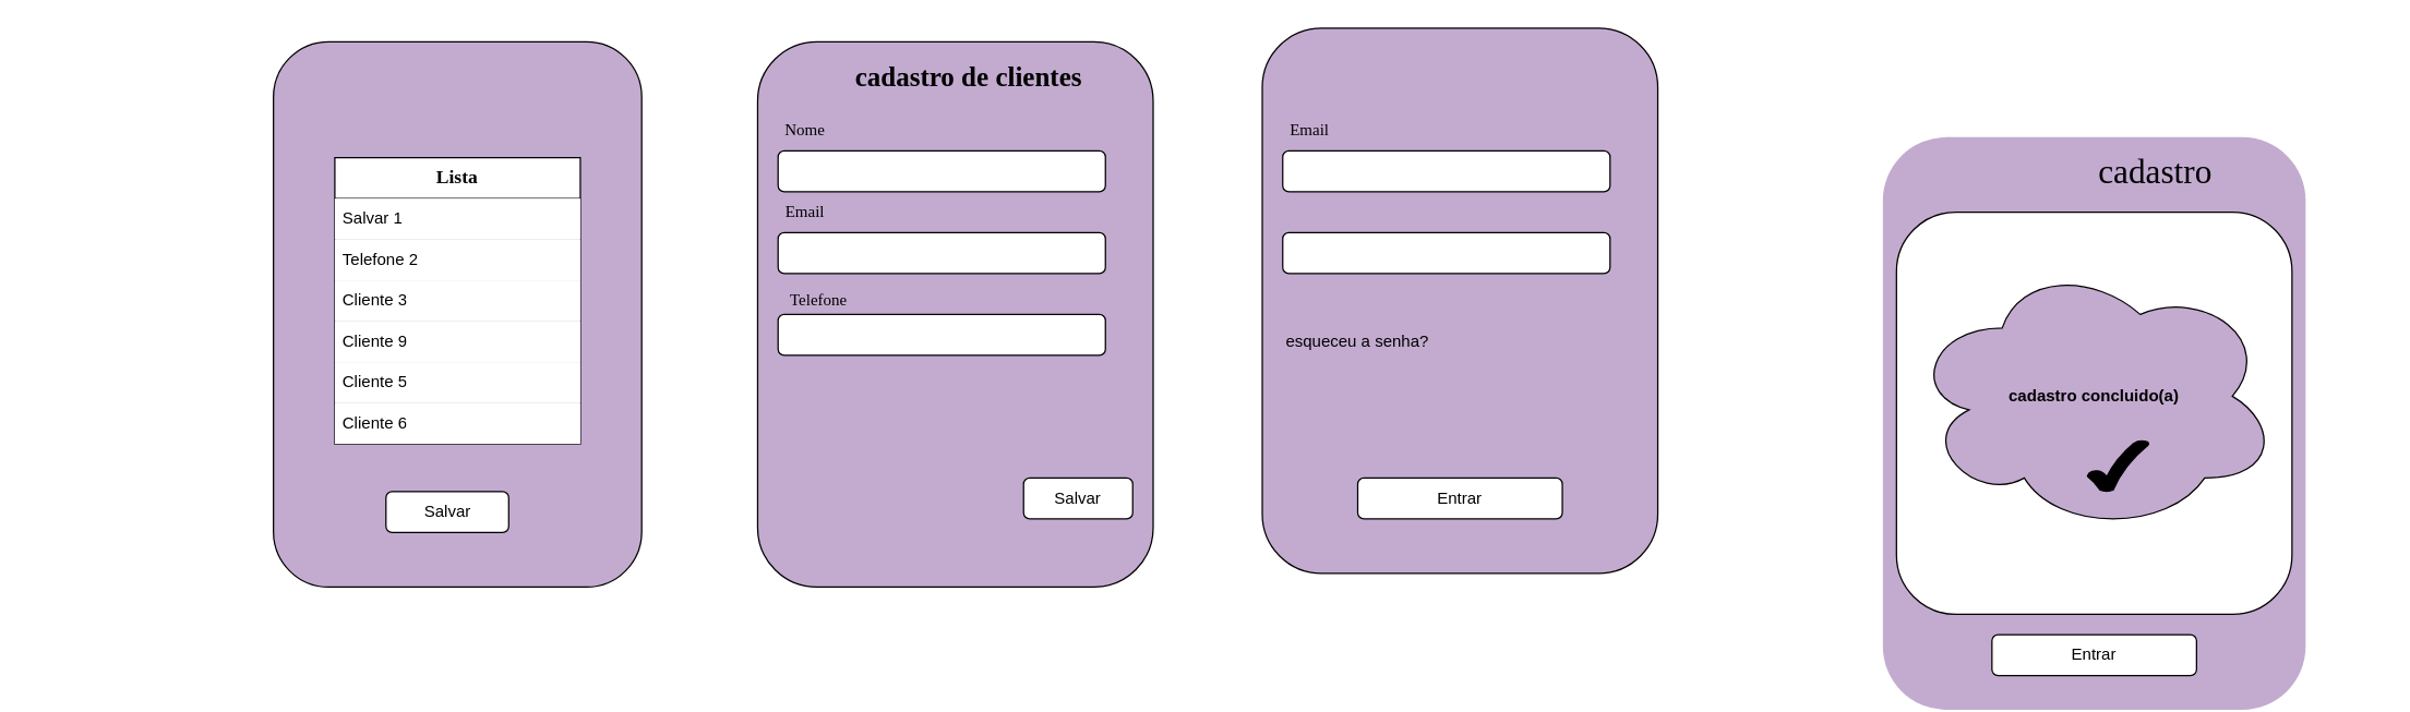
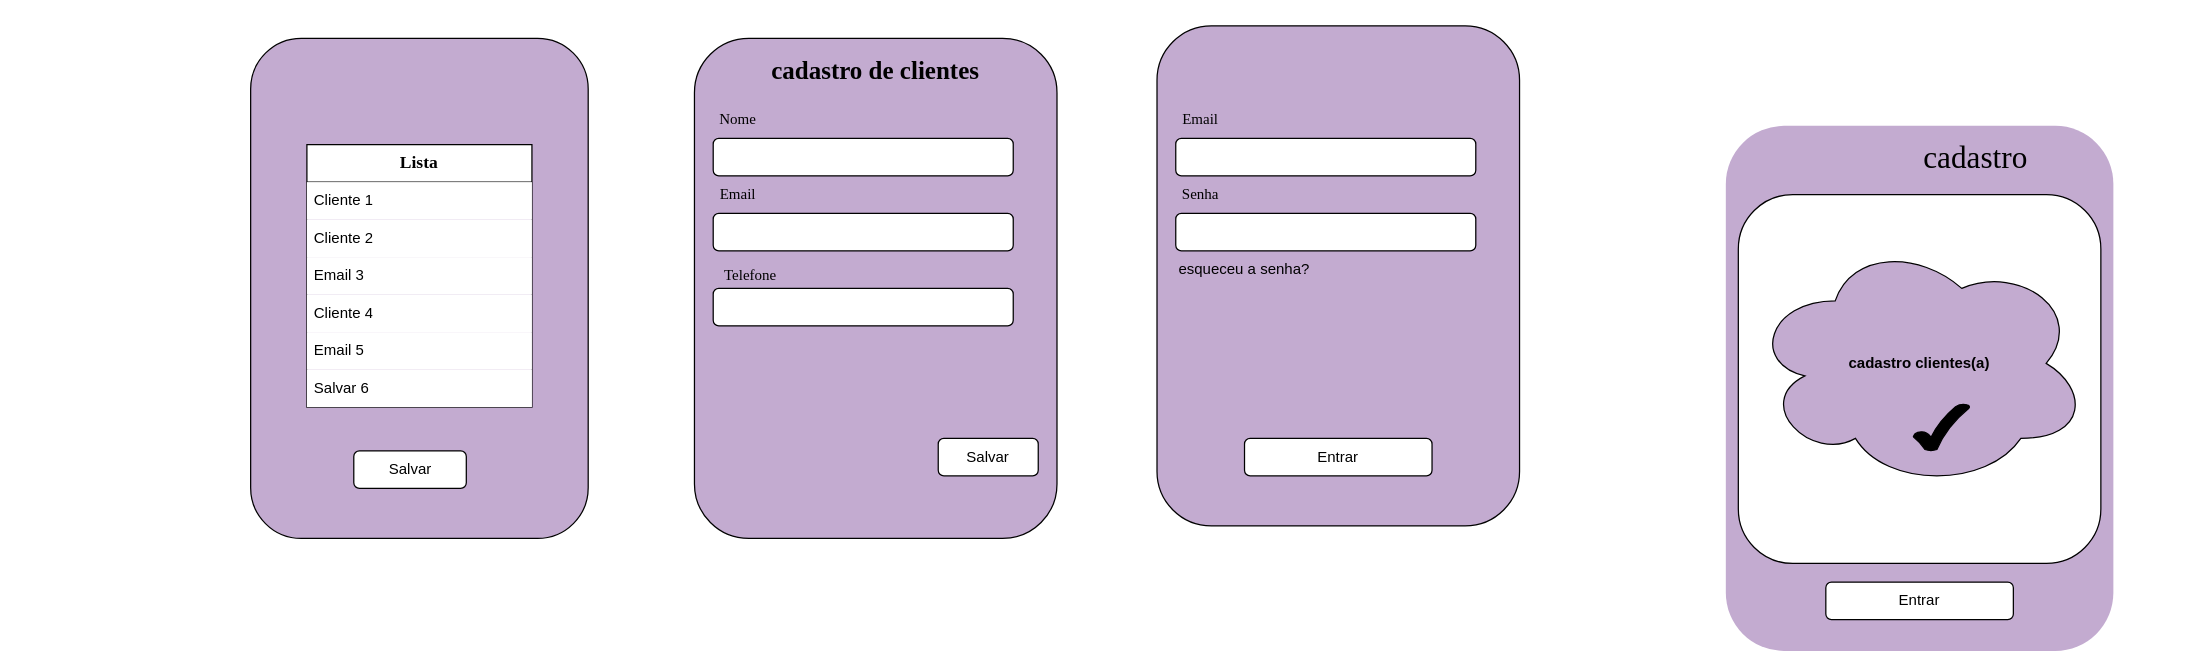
- <mxCell id="4" value="&lt;font face=&quot;Times New Roman&quot; size=&quot;1&quot; style=&quot;&quot;&gt;&lt;b style=&quot;font-size: 20px;&quot;&gt;cadastro de clientes&lt;/b&gt;&lt;/font&gt;" style="text;html=1;align=center;verticalAlign=middle;whiteSpace=wrap;rounded=0;fillColor=none;strokeWidth=0;" parent="1" vertex="1"><mxGeometry x="600" y="40" width="220" height="30" as="geometry" /></mxCell>
+ <mxCell id="4" value="&lt;font face=&quot;Times New Roman&quot; size=&quot;1&quot; style=&quot;&quot;&gt;&lt;b style=&quot;font-size: 20px;&quot;&gt;cadastro de clientes&lt;/b&gt;&lt;/font&gt;" style="text;html=1;align=center;verticalAlign=middle;whiteSpace=wrap;rounded=0;fillColor=none;strokeWidth=0;" parent="1" vertex="1"><mxGeometry x="590" y="40" width="220" height="30" as="geometry" /></mxCell>
+ <mxCell id="15" value="&lt;font face=&quot;Times New Roman&quot;&gt;Senha&lt;/font&gt;" style="text;html=1;align=center;verticalAlign=middle;whiteSpace=wrap;rounded=0;" parent="1" vertex="1"><mxGeometry x="930" y="140" width="60" height="30" as="geometry" /></mxCell>
- <mxCell id="23" value="Salvar 1" style="text;strokeColor=none;fillColor=default;align=left;verticalAlign=middle;spacingLeft=4;spacingRight=4;overflow=hidden;points=[[0,0.5],[1,0.5]];portConstraint=eastwest;rotatable=0;whiteSpace=wrap;html=1;" parent="22" vertex="1"><mxGeometry y="30" width="180" height="30" as="geometry" /></mxCell>
+ <mxCell id="23" value="Cliente 1" style="text;strokeColor=none;fillColor=default;align=left;verticalAlign=middle;spacingLeft=4;spacingRight=4;overflow=hidden;points=[[0,0.5],[1,0.5]];portConstraint=eastwest;rotatable=0;whiteSpace=wrap;html=1;" parent="22" vertex="1"><mxGeometry y="30" width="180" height="30" as="geometry" /></mxCell>
- <mxCell id="24" value="Telefone 2" style="text;strokeColor=none;fillColor=default;align=left;verticalAlign=middle;spacingLeft=4;spacingRight=4;overflow=hidden;points=[[0,0.5],[1,0.5]];portConstraint=eastwest;rotatable=0;whiteSpace=wrap;html=1;" parent="22" vertex="1"><mxGeometry y="60" width="180" height="30" as="geometry" /></mxCell>
+ <mxCell id="24" value="Cliente 2" style="text;strokeColor=none;fillColor=default;align=left;verticalAlign=middle;spacingLeft=4;spacingRight=4;overflow=hidden;points=[[0,0.5],[1,0.5]];portConstraint=eastwest;rotatable=0;whiteSpace=wrap;html=1;" parent="22" vertex="1"><mxGeometry y="60" width="180" height="30" as="geometry" /></mxCell>
- <mxCell id="25" value="Cliente 3" style="text;strokeColor=none;fillColor=default;align=left;verticalAlign=middle;spacingLeft=4;spacingRight=4;overflow=hidden;points=[[0,0.5],[1,0.5]];portConstraint=eastwest;rotatable=0;whiteSpace=wrap;html=1;" parent="22" vertex="1"><mxGeometry y="90" width="180" height="30" as="geometry" /></mxCell>
+ <mxCell id="25" value="Email 3" style="text;strokeColor=none;fillColor=default;align=left;verticalAlign=middle;spacingLeft=4;spacingRight=4;overflow=hidden;points=[[0,0.5],[1,0.5]];portConstraint=eastwest;rotatable=0;whiteSpace=wrap;html=1;" parent="22" vertex="1"><mxGeometry y="90" width="180" height="30" as="geometry" /></mxCell>
- <mxCell id="26" value="Cliente 9" style="text;strokeColor=none;fillColor=default;align=left;verticalAlign=middle;spacingLeft=4;spacingRight=4;overflow=hidden;points=[[0,0.5],[1,0.5]];portConstraint=eastwest;rotatable=0;whiteSpace=wrap;html=1;" parent="22" vertex="1"><mxGeometry y="120" width="180" height="30" as="geometry" /></mxCell>
+ <mxCell id="26" value="Cliente 4" style="text;strokeColor=none;fillColor=default;align=left;verticalAlign=middle;spacingLeft=4;spacingRight=4;overflow=hidden;points=[[0,0.5],[1,0.5]];portConstraint=eastwest;rotatable=0;whiteSpace=wrap;html=1;" parent="22" vertex="1"><mxGeometry y="120" width="180" height="30" as="geometry" /></mxCell>
- <mxCell id="17" value="esqueceu a senha?" style="text;html=1;align=center;verticalAlign=middle;whiteSpace=wrap;rounded=0;" parent="1" vertex="1"><mxGeometry x="940" y="235" width="110" height="30" as="geometry" /></mxCell>
+ <mxCell id="17" value="esqueceu a senha?" style="text;html=1;align=center;verticalAlign=middle;whiteSpace=wrap;rounded=0;" parent="1" vertex="1"><mxGeometry x="940" y="200" width="110" height="30" as="geometry" /></mxCell>
- <mxCell id="27" value="Cliente 5" style="text;strokeColor=none;fillColor=default;align=left;verticalAlign=middle;spacingLeft=4;spacingRight=4;overflow=hidden;points=[[0,0.5],[1,0.5]];portConstraint=eastwest;rotatable=0;whiteSpace=wrap;html=1;" parent="22" vertex="1"><mxGeometry y="150" width="180" height="30" as="geometry" /></mxCell>
+ <mxCell id="27" value="Email 5" style="text;strokeColor=none;fillColor=default;align=left;verticalAlign=middle;spacingLeft=4;spacingRight=4;overflow=hidden;points=[[0,0.5],[1,0.5]];portConstraint=eastwest;rotatable=0;whiteSpace=wrap;html=1;" parent="22" vertex="1"><mxGeometry y="150" width="180" height="30" as="geometry" /></mxCell>
- <mxCell id="32" value="&lt;b&gt;cadastro concluido(a)&lt;/b&gt;" style="ellipse;shape=cloud;whiteSpace=wrap;html=1;fillColor=#C3ABD0;" vertex="1" parent="1"><mxGeometry x="1400" y="190" width="270" height="200" as="geometry" /></mxCell>
+ <mxCell id="32" value="&lt;b&gt;cadastro clientes(a)&lt;/b&gt;" style="ellipse;shape=cloud;whiteSpace=wrap;html=1;fillColor=#C3ABD0;" vertex="1" parent="1"><mxGeometry x="1400" y="190" width="270" height="200" as="geometry" /></mxCell>
- <mxCell id="28" value="Cliente 6" style="text;strokeColor=none;fillColor=default;align=left;verticalAlign=middle;spacingLeft=4;spacingRight=4;overflow=hidden;points=[[0,0.5],[1,0.5]];portConstraint=eastwest;rotatable=0;whiteSpace=wrap;html=1;" parent="22" vertex="1"><mxGeometry y="180" width="180" height="30" as="geometry" /></mxCell>
+ <mxCell id="28" value="Salvar 6" style="text;strokeColor=none;fillColor=default;align=left;verticalAlign=middle;spacingLeft=4;spacingRight=4;overflow=hidden;points=[[0,0.5],[1,0.5]];portConstraint=eastwest;rotatable=0;whiteSpace=wrap;html=1;" parent="22" vertex="1"><mxGeometry y="180" width="180" height="30" as="geometry" /></mxCell>
